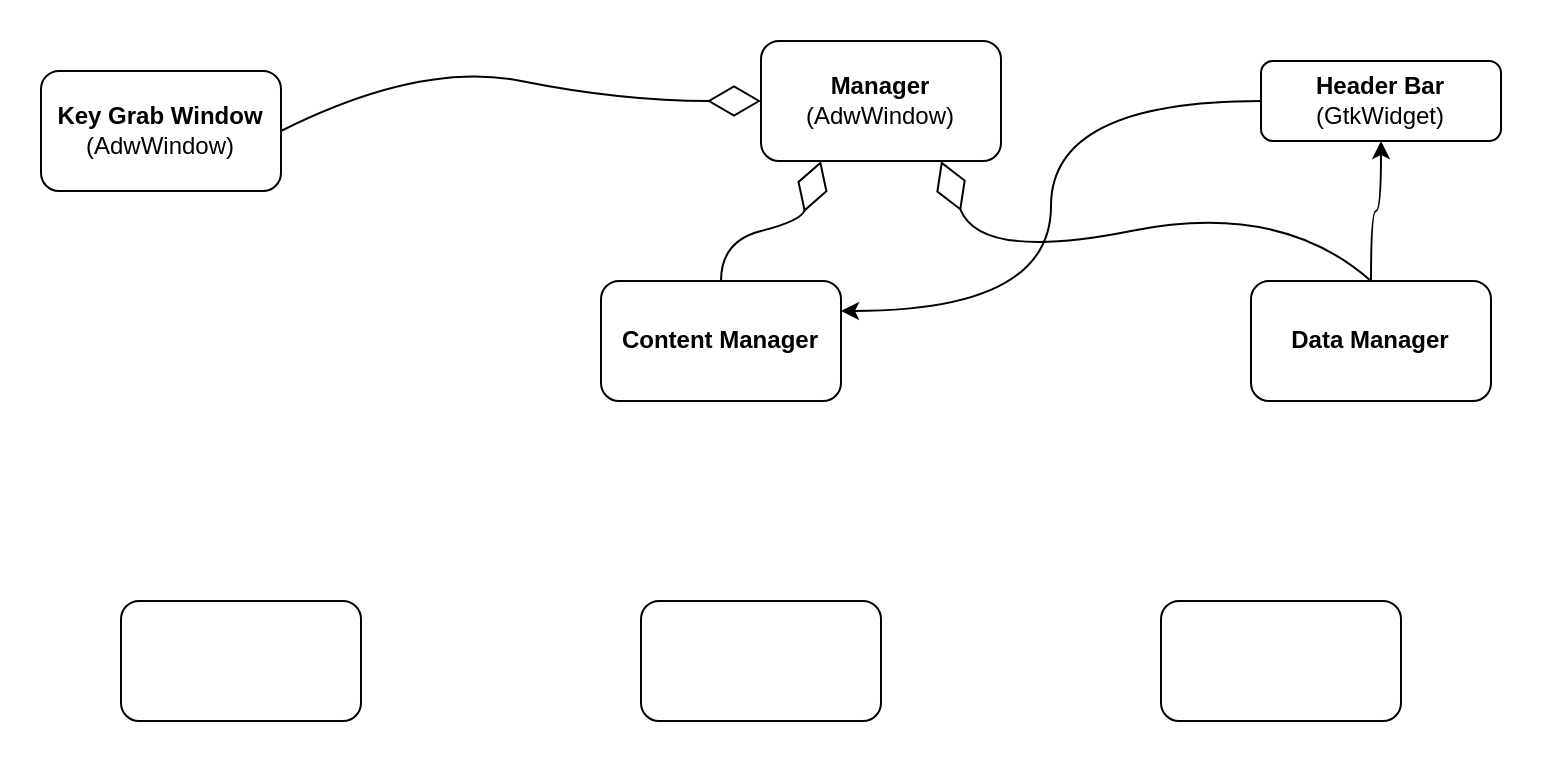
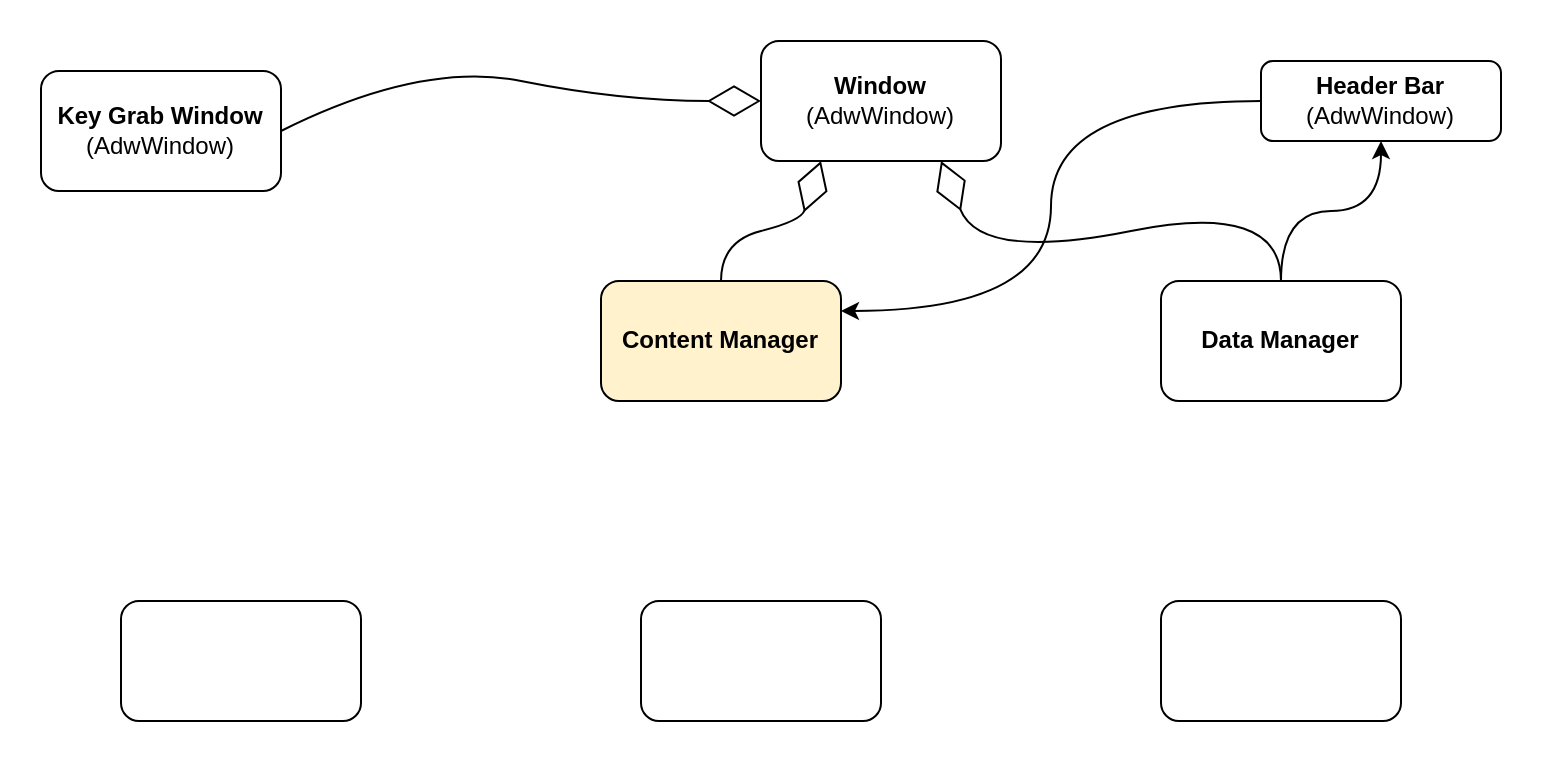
- <mxCell id="2" value="&lt;div&gt;&lt;b&gt;Manager&lt;/b&gt;&lt;/div&gt;&lt;div&gt;(AdwWindow)&lt;br&gt;&lt;/div&gt;" style="rounded=1;whiteSpace=wrap;html=1;" parent="1" vertex="1"><mxGeometry x="380" y="20" width="120" height="60" as="geometry" /></mxCell>
+ <mxCell id="2" value="&lt;div&gt;&lt;b&gt;Window&lt;/b&gt;&lt;/div&gt;&lt;div&gt;(AdwWindow)&lt;br&gt;&lt;/div&gt;" style="rounded=1;whiteSpace=wrap;html=1;" parent="1" vertex="1"><mxGeometry x="380" y="20" width="120" height="60" as="geometry" /></mxCell>
- <mxCell id="6" value="&lt;div&gt;&lt;b&gt;Header Bar&lt;/b&gt;&lt;/div&gt;(GtkWidget)" style="rounded=1;whiteSpace=wrap;html=1;" parent="1" vertex="1"><mxGeometry x="630" y="30" width="120" height="40" as="geometry" /></mxCell>
+ <mxCell id="6" value="&lt;div&gt;&lt;b&gt;Header Bar&lt;/b&gt;&lt;/div&gt;(AdwWindow)" style="rounded=1;whiteSpace=wrap;html=1;" parent="1" vertex="1"><mxGeometry x="630" y="30" width="120" height="40" as="geometry" /></mxCell>
- <mxCell id="7" value="&lt;b&gt;Content Manager&lt;/b&gt;" style="rounded=1;whiteSpace=wrap;html=1;" vertex="1" parent="1"><mxGeometry x="300" y="140" width="120" height="60" as="geometry" /></mxCell>
+ <mxCell id="7" value="&lt;b&gt;Content Manager&lt;/b&gt;" style="rounded=1;whiteSpace=wrap;html=1;fillColor=#fff2cc;" vertex="1" parent="1"><mxGeometry x="300" y="140" width="120" height="60" as="geometry" /></mxCell>
- <mxCell id="4" value="&lt;b&gt;Data Manager&lt;/b&gt;" style="rounded=1;whiteSpace=wrap;html=1;" parent="1" vertex="1"><mxGeometry x="625" y="140" width="120" height="60" as="geometry" /></mxCell>
+ <mxCell id="4" value="&lt;b&gt;Data Manager&lt;/b&gt;" style="rounded=1;whiteSpace=wrap;html=1;" parent="1" vertex="1"><mxGeometry x="580" y="140" width="120" height="60" as="geometry" /></mxCell>
